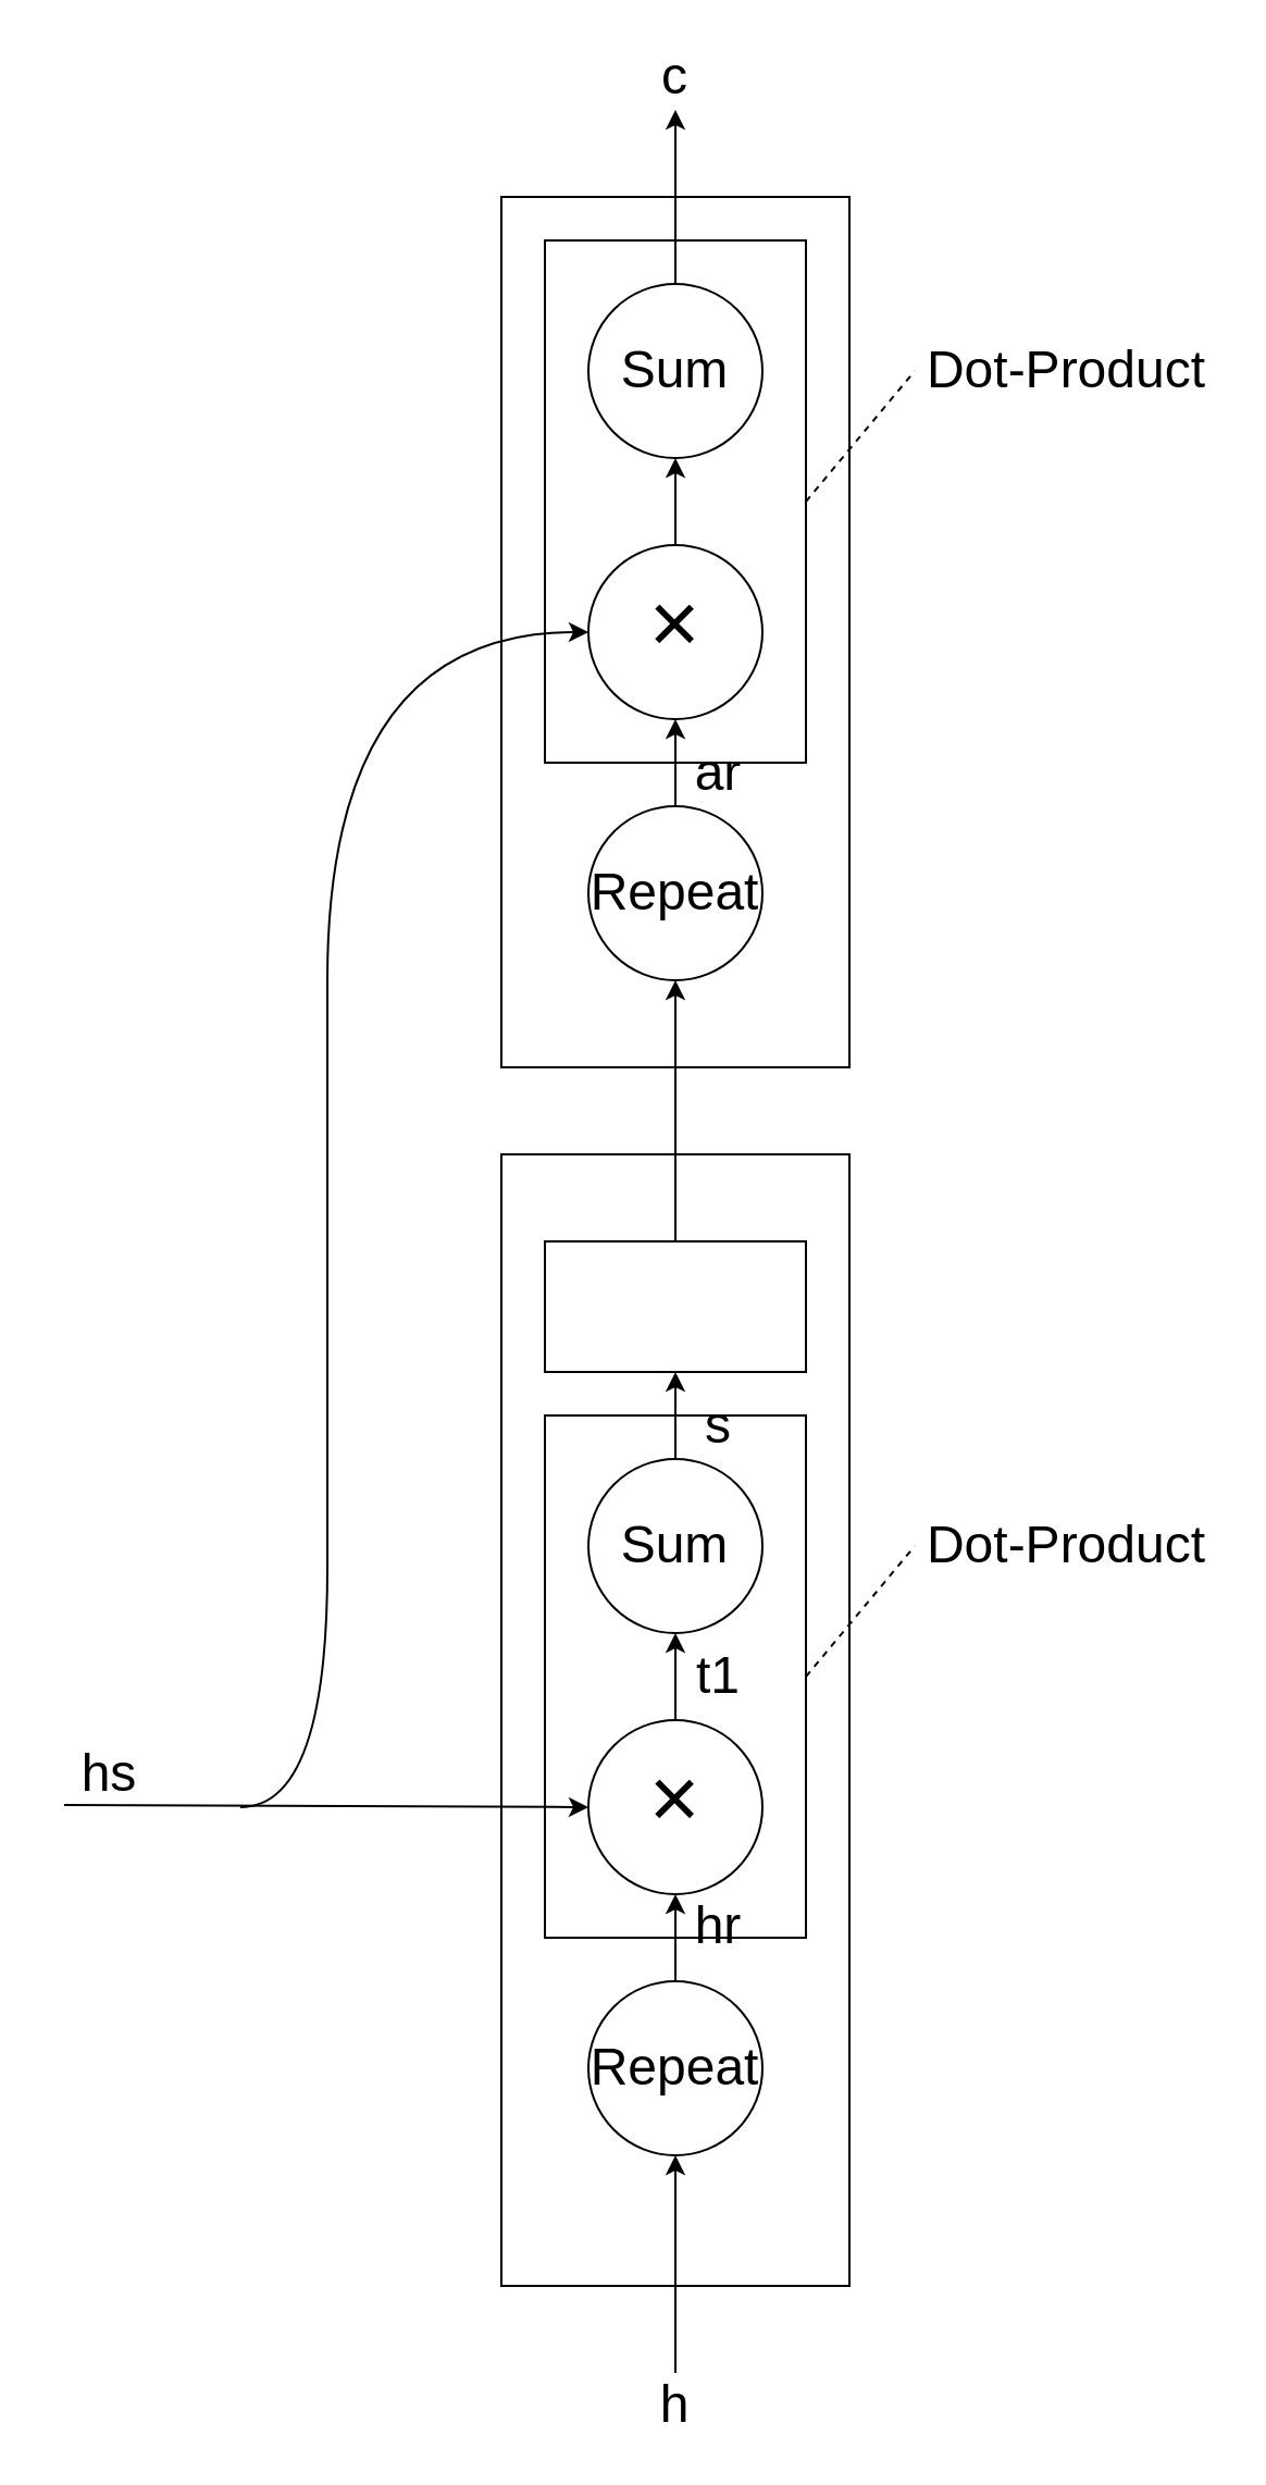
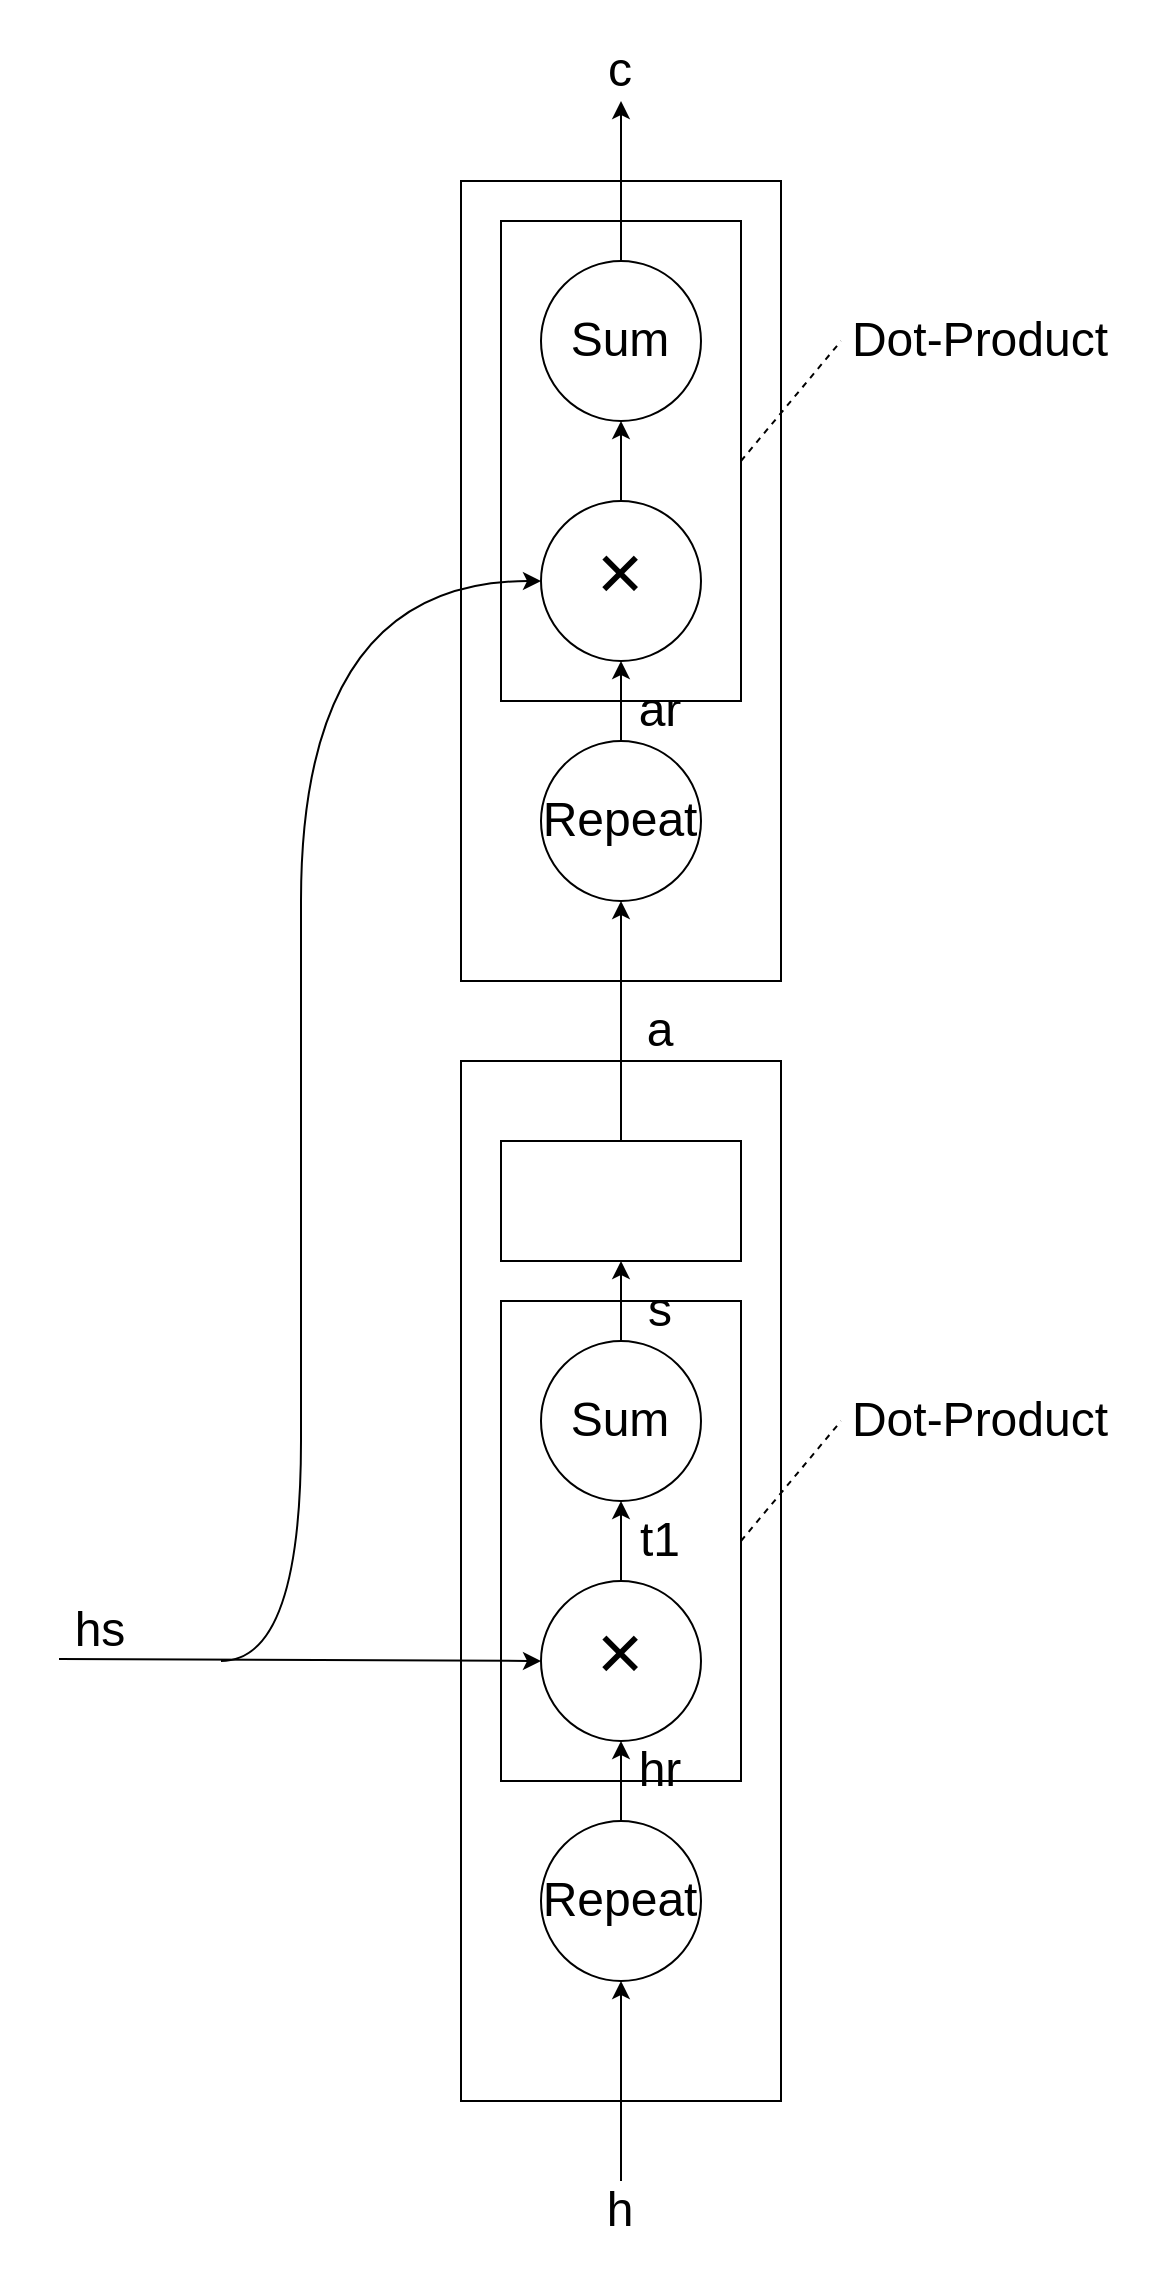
+ <mxCell id="35" value="&lt;font style=&quot;font-size: 24px&quot;&gt;a&lt;/font&gt;" style="text;html=1;strokeColor=none;fillColor=none;align=center;verticalAlign=middle;whiteSpace=wrap;rounded=0;" vertex="1" parent="1"><mxGeometry x="300" y="500" width="60" height="30" as="geometry" /></mxCell>
